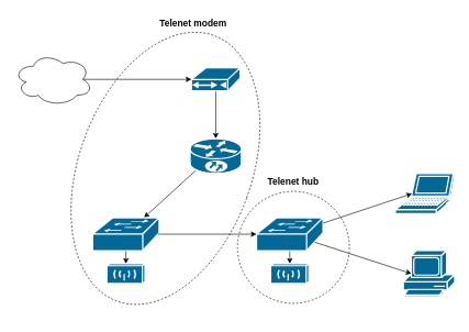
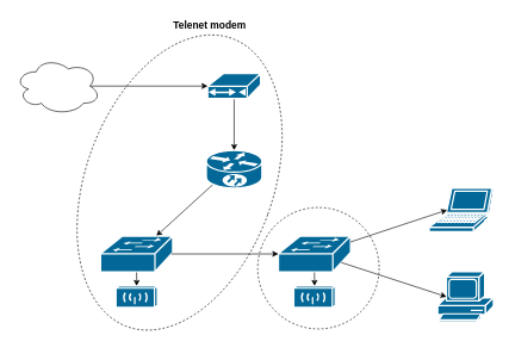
- <mxCell id="22" value="&lt;b&gt;&lt;font style=&quot;font-size: 14px;&quot;&gt;Telenet hub&lt;/font&gt;&lt;/b&gt;" style="text;html=1;align=center;verticalAlign=middle;whiteSpace=wrap;rounded=0;" vertex="1" parent="1"><mxGeometry x="392" y="260" width="106" height="30" as="geometry" /></mxCell>
